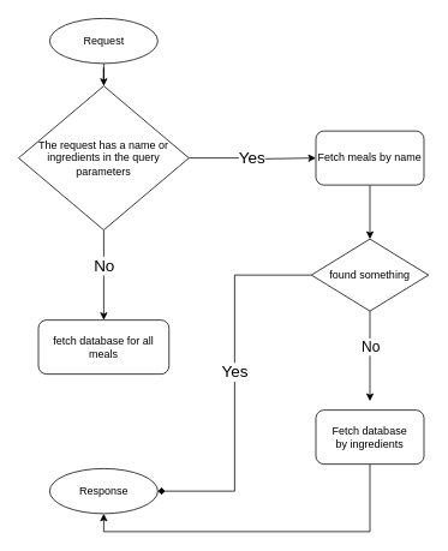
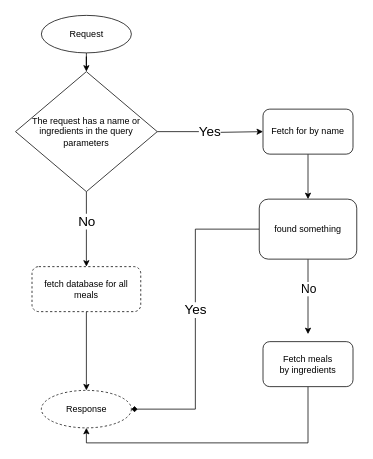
- <mxCell id="14" value="Fetch meals by name" style="rounded=1;whiteSpace=wrap;html=1;" vertex="1" parent="1"><mxGeometry x="350" y="145" width="120" height="60" as="geometry" /></mxCell>
+ <mxCell id="14" value="Fetch for by name" style="rounded=1;whiteSpace=wrap;html=1;" vertex="1" parent="1"><mxGeometry x="350" y="145" width="120" height="60" as="geometry" /></mxCell>
- <mxCell id="19" value="found something" style="rhombus;whiteSpace=wrap;html=1;" vertex="1" parent="1"><mxGeometry x="345" y="265" width="130" height="80" as="geometry" /></mxCell>
+ <mxCell id="19" value="found something" style="whiteSpace=wrap;html=1;rounded=1;" vertex="1" parent="1"><mxGeometry x="345" y="265" width="130" height="80" as="geometry" /></mxCell>
- <mxCell id="9" value="fetch database for all meals" style="rounded=1;whiteSpace=wrap;html=1;" vertex="1" parent="1"><mxGeometry x="42" y="355" width="145" height="60" as="geometry" /></mxCell>
+ <mxCell id="9" value="fetch database for all meals" style="rounded=1;whiteSpace=wrap;html=1;dashed=1;" vertex="1" parent="1"><mxGeometry x="42" y="355" width="145" height="60" as="geometry" /></mxCell>
+ <mxCell id="8" style="edgeStyle=orthogonalEdgeStyle;rounded=0;orthogonalLoop=1;jettySize=auto;html=1;" edge="1" parent="1" source="9" target="12"><mxGeometry relative="1" as="geometry" /></mxCell>
- <mxCell id="21" value="Fetch database by&amp;nbsp;ingredients" style="rounded=1;whiteSpace=wrap;html=1;" vertex="1" parent="1"><mxGeometry x="350" y="455" width="120" height="60" as="geometry" /></mxCell>
+ <mxCell id="21" value="Fetch meals by&amp;nbsp;ingredients" style="rounded=1;whiteSpace=wrap;html=1;" vertex="1" parent="1"><mxGeometry x="350" y="455" width="120" height="60" as="geometry" /></mxCell>
- <mxCell id="12" value="Response" style="ellipse;whiteSpace=wrap;html=1;" vertex="1" parent="1"><mxGeometry x="54.5" y="520" width="120" height="50" as="geometry" /></mxCell>
+ <mxCell id="12" value="Response" style="ellipse;whiteSpace=wrap;html=1;dashed=1;" vertex="1" parent="1"><mxGeometry x="54.5" y="520" width="120" height="50" as="geometry" /></mxCell>
